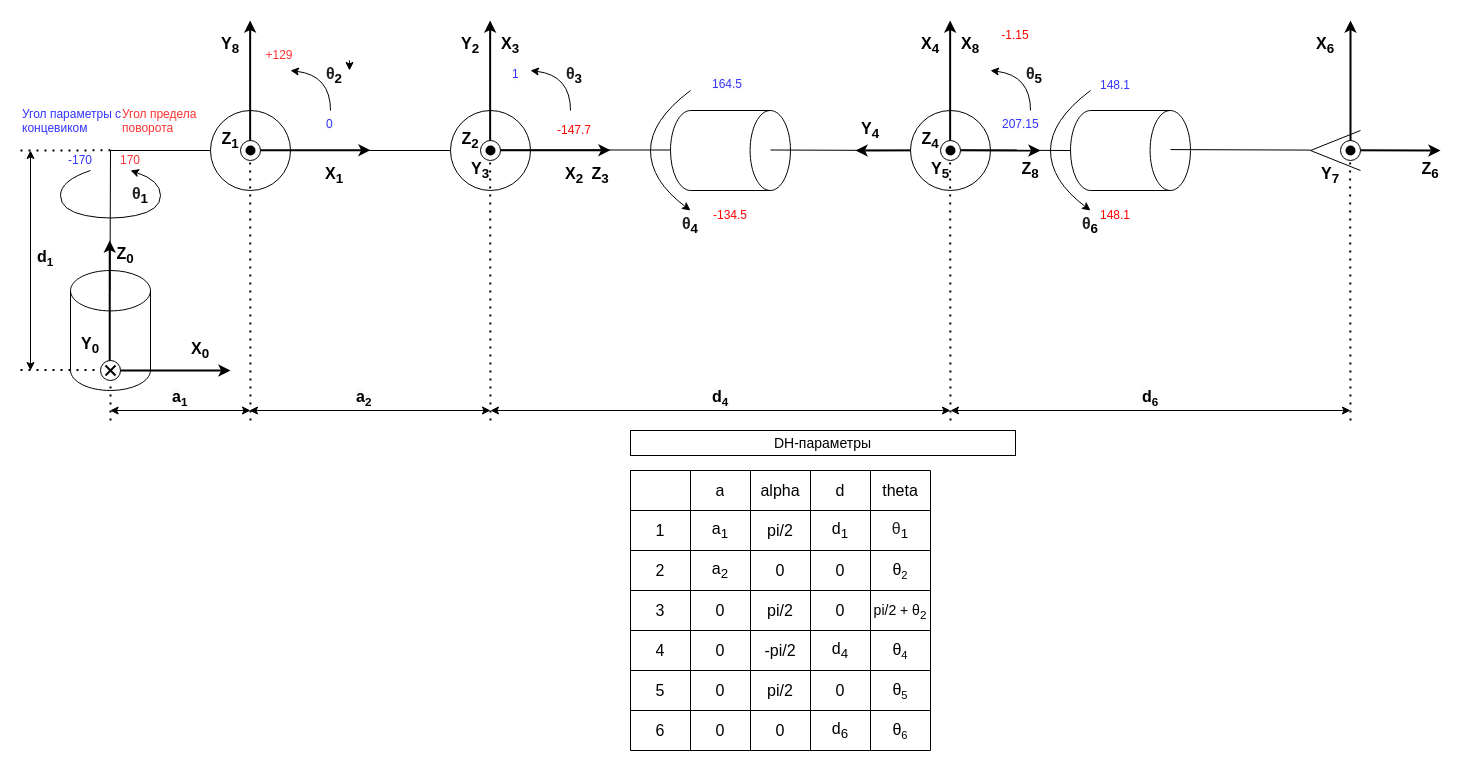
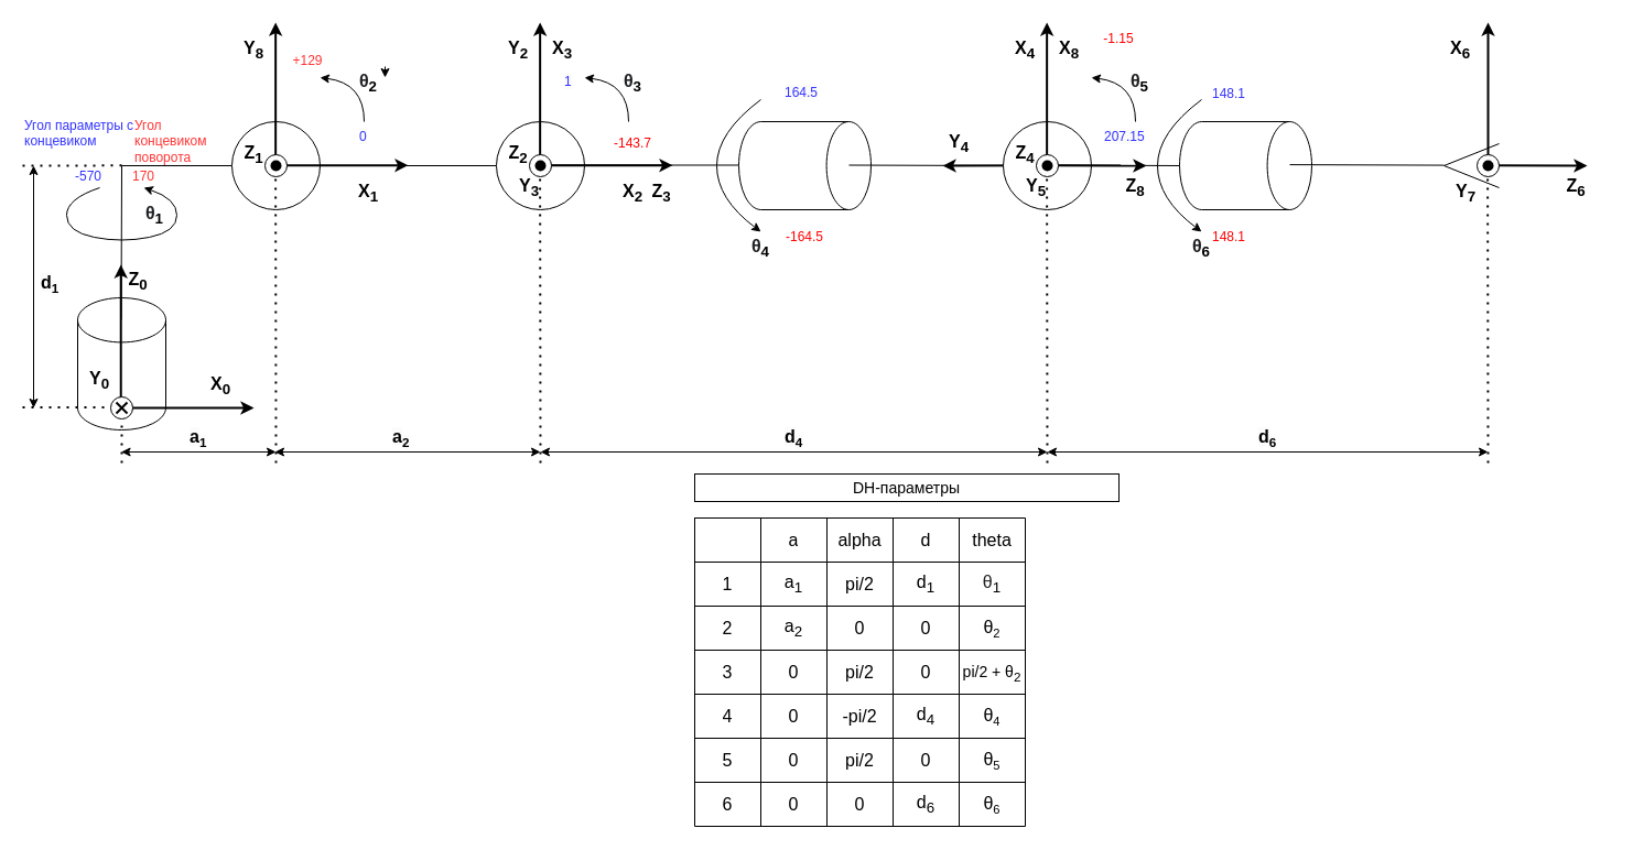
- <mxCell id="148" value="&lt;span style=&quot;font-family: arial, sans-serif; font-size: 12px; font-style: normal; font-variant-ligatures: normal; font-variant-caps: normal; font-weight: 400; letter-spacing: normal; orphans: 2; text-align: left; text-indent: 0px; text-transform: none; widows: 2; word-spacing: 0px; -webkit-text-stroke-width: 0px; background-color: rgb(255, 255, 255); text-decoration-thickness: initial; text-decoration-style: initial; text-decoration-color: initial; float: none; display: inline !important;&quot;&gt;&lt;font color=&quot;#ff3333&quot;&gt;Угол предела&lt;br&gt;поворота&lt;/font&gt;&lt;/span&gt;" style="text;whiteSpace=wrap;html=1;" vertex="1" parent="1"><mxGeometry x="120" y="100" width="80" height="40" as="geometry" /></mxCell>
+ <mxCell id="148" value="&lt;span style=&quot;font-family: arial, sans-serif; font-size: 12px; font-style: normal; font-variant-ligatures: normal; font-variant-caps: normal; font-weight: 400; letter-spacing: normal; orphans: 2; text-align: left; text-indent: 0px; text-transform: none; widows: 2; word-spacing: 0px; -webkit-text-stroke-width: 0px; background-color: rgb(255, 255, 255); text-decoration-thickness: initial; text-decoration-style: initial; text-decoration-color: initial; float: none; display: inline !important;&quot;&gt;&lt;font color=&quot;#ff3333&quot;&gt;Угол концевиком&lt;br&gt;поворота&lt;/font&gt;&lt;/span&gt;" style="text;whiteSpace=wrap;html=1;" vertex="1" parent="1"><mxGeometry x="120" y="100" width="80" height="40" as="geometry" /></mxCell>
- <mxCell id="137" value="&lt;div style=&quot;text-align: left;&quot;&gt;&lt;font color=&quot;#ff0000&quot;&gt;-147.7&lt;/font&gt;&lt;/div&gt;" style="text;html=1;strokeColor=none;fillColor=none;align=center;verticalAlign=middle;whiteSpace=wrap;rounded=0;" vertex="1" parent="1"><mxGeometry x="549" y="115" width="50" height="30" as="geometry" /></mxCell>
+ <mxCell id="137" value="&lt;div style=&quot;text-align: left;&quot;&gt;&lt;font color=&quot;#ff0000&quot;&gt;-143.7&lt;/font&gt;&lt;/div&gt;" style="text;html=1;strokeColor=none;fillColor=none;align=center;verticalAlign=middle;whiteSpace=wrap;rounded=0;" vertex="1" parent="1"><mxGeometry x="549" y="115" width="50" height="30" as="geometry" /></mxCell>
- <mxCell id="134" value="&lt;div style=&quot;text-align: left;&quot;&gt;&lt;font color=&quot;#3333ff&quot; size=&quot;1&quot; face=&quot;arial, sans-serif&quot;&gt;&lt;span style=&quot;background-color: rgb(255, 255, 255);&quot;&gt;&lt;span style=&quot;font-size: 12px;&quot;&gt;-170&lt;/span&gt;&lt;/span&gt;&lt;/font&gt;&lt;/div&gt;" style="text;html=1;strokeColor=none;fillColor=none;align=center;verticalAlign=middle;whiteSpace=wrap;rounded=0;" vertex="1" parent="1"><mxGeometry x="55" y="145" width="50" height="30" as="geometry" /></mxCell>
+ <mxCell id="134" value="&lt;div style=&quot;text-align: left;&quot;&gt;&lt;font color=&quot;#3333ff&quot; size=&quot;1&quot; face=&quot;arial, sans-serif&quot;&gt;&lt;span style=&quot;background-color: rgb(255, 255, 255);&quot;&gt;&lt;span style=&quot;font-size: 12px;&quot;&gt;-570&lt;/span&gt;&lt;/span&gt;&lt;/font&gt;&lt;/div&gt;" style="text;html=1;strokeColor=none;fillColor=none;align=center;verticalAlign=middle;whiteSpace=wrap;rounded=0;" vertex="1" parent="1"><mxGeometry x="55" y="145" width="50" height="30" as="geometry" /></mxCell>
- <mxCell id="139" value="&lt;div style=&quot;text-align: left;&quot;&gt;&lt;font color=&quot;#ff0000&quot;&gt;-134.5&lt;/font&gt;&lt;/div&gt;" style="text;html=1;strokeColor=none;fillColor=none;align=center;verticalAlign=middle;whiteSpace=wrap;rounded=0;" vertex="1" parent="1"><mxGeometry x="705" y="200" width="50" height="30" as="geometry" /></mxCell>
+ <mxCell id="139" value="&lt;div style=&quot;text-align: left;&quot;&gt;&lt;font color=&quot;#ff0000&quot;&gt;-164.5&lt;/font&gt;&lt;/div&gt;" style="text;html=1;strokeColor=none;fillColor=none;align=center;verticalAlign=middle;whiteSpace=wrap;rounded=0;" vertex="1" parent="1"><mxGeometry x="705" y="200" width="50" height="30" as="geometry" /></mxCell>
